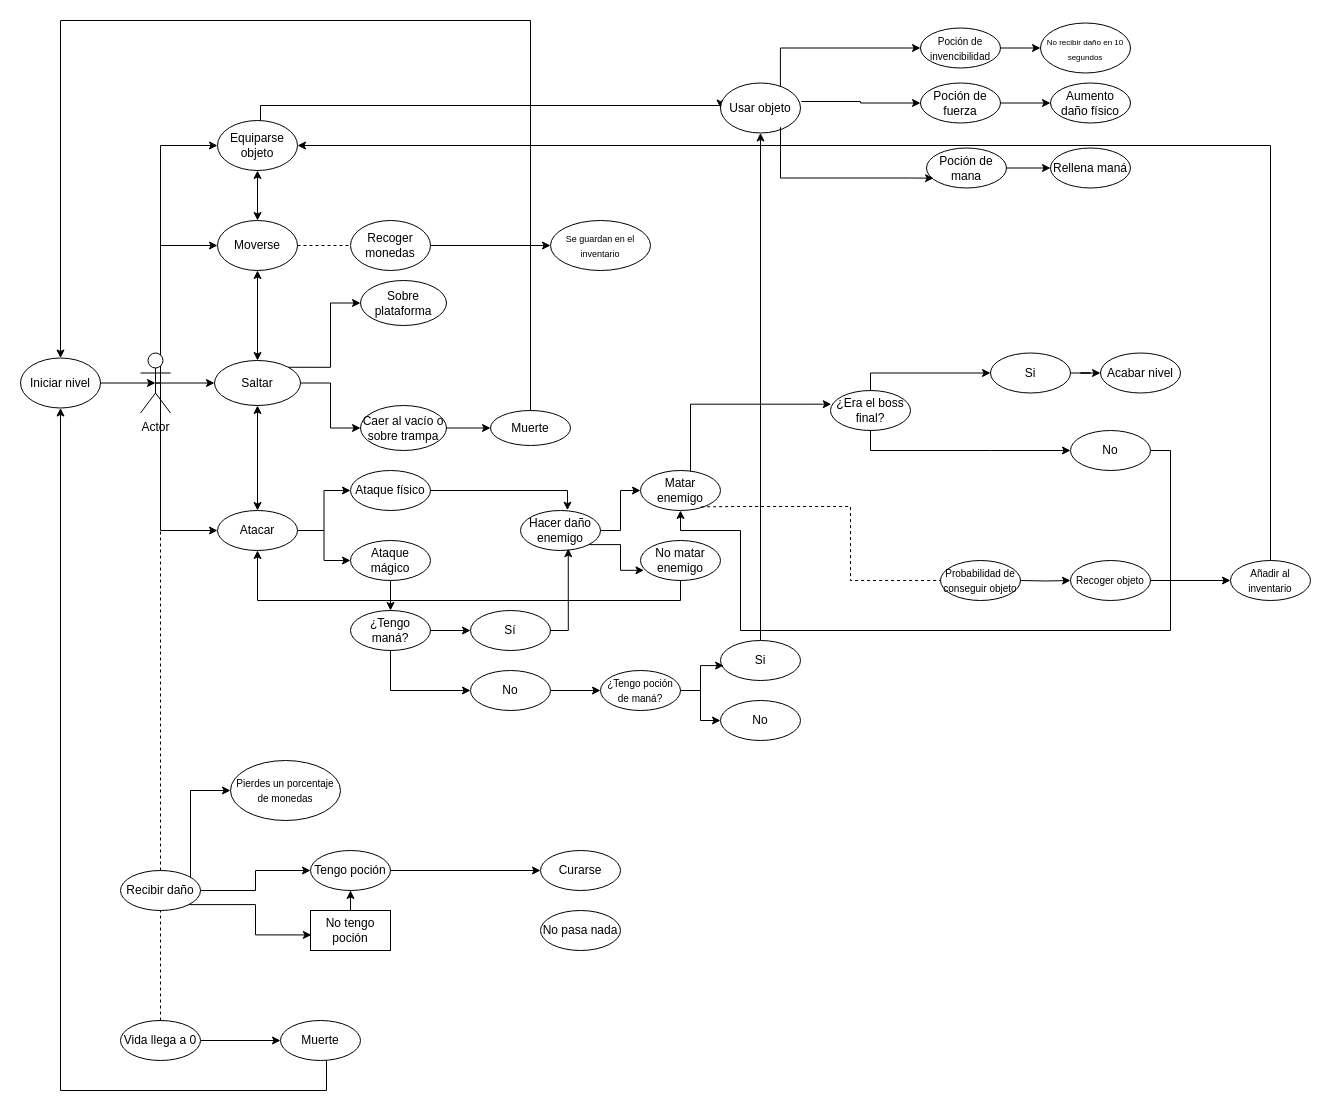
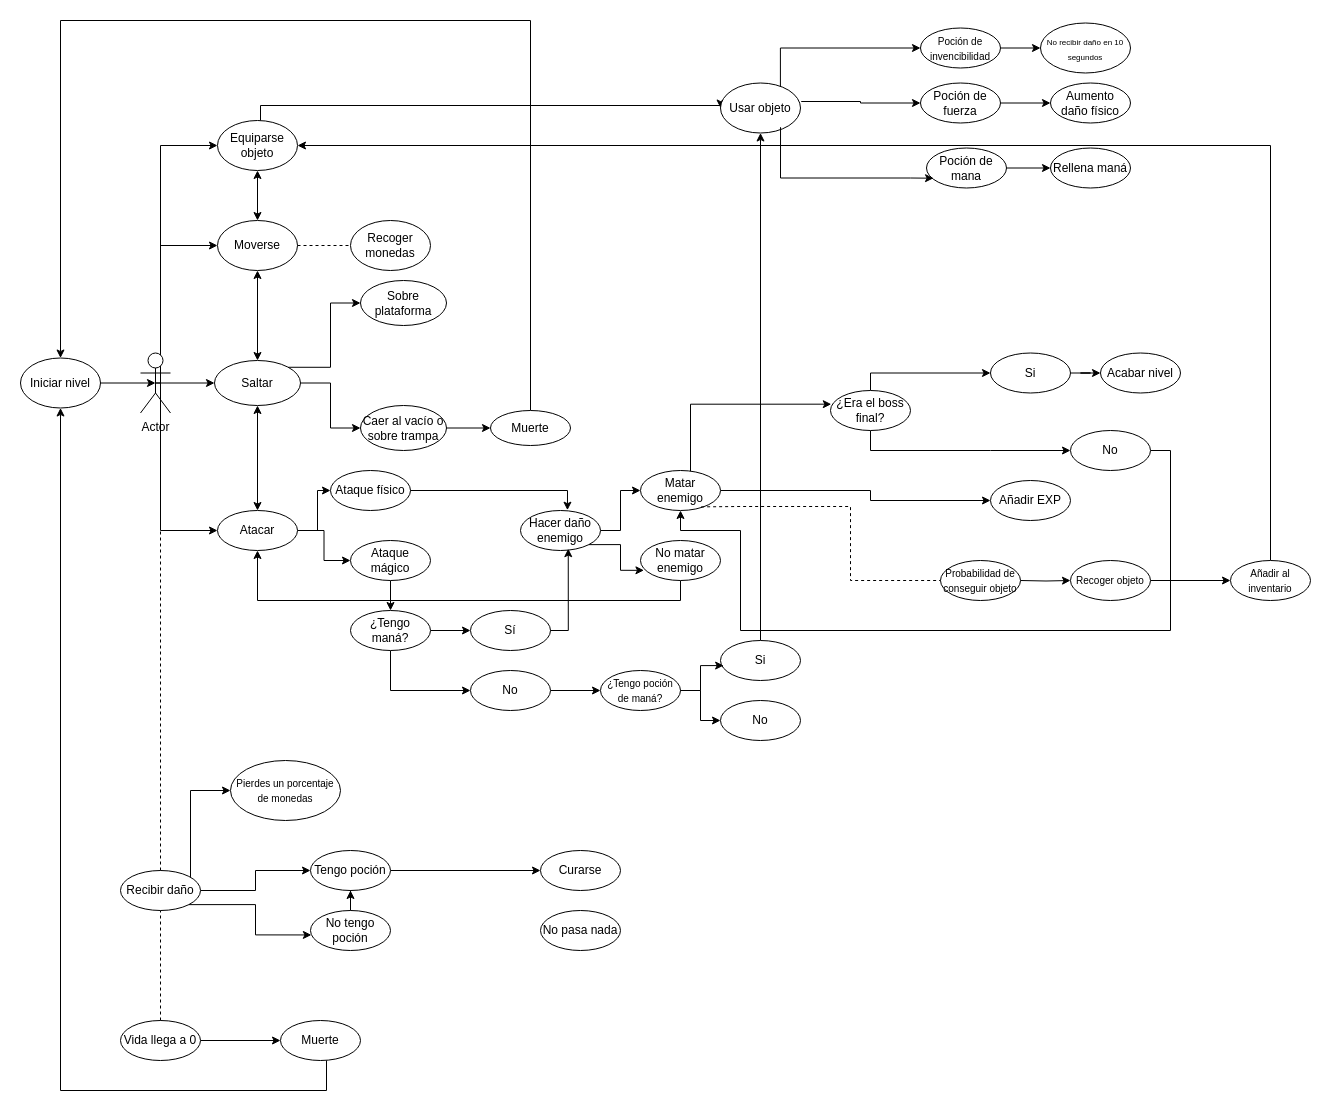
- <mxCell id="67" style="edgeStyle=orthogonalEdgeStyle;rounded=0;orthogonalLoop=1;jettySize=auto;html=1;entryX=0;entryY=0.5;entryDx=0;entryDy=0;" edge="1" parent="1" source="68" target="90"><mxGeometry relative="1" as="geometry" /></mxCell>
- <mxCell id="90" value="&lt;font style=&quot;font-size: 9px;&quot;&gt;Se guardan en el inventario&lt;/font&gt;" style="ellipse;whiteSpace=wrap;html=1;" vertex="1" parent="1"><mxGeometry x="550" y="220" width="100" height="50" as="geometry" /></mxCell>
- <mxCell id="73" value="Ataque físico" style="ellipse;whiteSpace=wrap;html=1;" vertex="1" parent="1"><mxGeometry x="350" y="470" width="80" height="40" as="geometry" /></mxCell>
+ <mxCell id="73" value="Ataque físico" style="ellipse;whiteSpace=wrap;html=1;" vertex="1" parent="1"><mxGeometry x="330" y="470" width="80" height="40" as="geometry" /></mxCell>
+ <mxCell id="18" style="edgeStyle=orthogonalEdgeStyle;rounded=0;orthogonalLoop=1;jettySize=auto;html=1;entryX=0;entryY=0.5;entryDx=0;entryDy=0;" edge="1" parent="1" source="19" target="23"><mxGeometry relative="1" as="geometry"><Array as="points"><mxPoint x="870" y="490" /><mxPoint x="870" y="500" /></Array></mxGeometry></mxCell>
+ <mxCell id="23" value="Añadir EXP" style="ellipse;whiteSpace=wrap;html=1;" vertex="1" parent="1"><mxGeometry x="990" y="480" width="80" height="40" as="geometry" /></mxCell>
- <mxCell id="57" value="No tengo poción" style="whiteSpace=wrap;html=1;rounded=0;" vertex="1" parent="1"><mxGeometry x="310" y="910" width="80" height="40" as="geometry" /></mxCell>
+ <mxCell id="57" value="No tengo poción" style="ellipse;whiteSpace=wrap;html=1;" vertex="1" parent="1"><mxGeometry x="310" y="910" width="80" height="40" as="geometry" /></mxCell>
